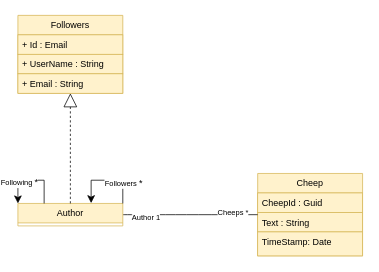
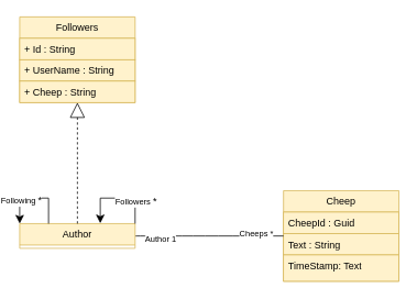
- <mxCell id="11" value="+ Id : Email" style="text;strokeColor=#d6b656;fillColor=#fff2cc;align=left;verticalAlign=top;spacingLeft=4;spacingRight=4;overflow=hidden;rotatable=0;points=[[0,0.5],[1,0.5]];portConstraint=eastwest;whiteSpace=wrap;html=1;" parent="10" vertex="1"><mxGeometry y="26" width="140" height="26" as="geometry" /></mxCell>
+ <mxCell id="11" value="+ Id : String" style="text;strokeColor=#d6b656;fillColor=#fff2cc;align=left;verticalAlign=top;spacingLeft=4;spacingRight=4;overflow=hidden;rotatable=0;points=[[0,0.5],[1,0.5]];portConstraint=eastwest;whiteSpace=wrap;html=1;" parent="10" vertex="1"><mxGeometry y="26" width="140" height="26" as="geometry" /></mxCell>
- <mxCell id="13" value="+ Email : String" style="text;strokeColor=#d6b656;fillColor=#fff2cc;align=left;verticalAlign=top;spacingLeft=4;spacingRight=4;overflow=hidden;rotatable=0;points=[[0,0.5],[1,0.5]];portConstraint=eastwest;whiteSpace=wrap;html=1;" parent="10" vertex="1"><mxGeometry y="78" width="140" height="26" as="geometry" /></mxCell>
+ <mxCell id="13" value="+ Cheep : String" style="text;strokeColor=#d6b656;fillColor=#fff2cc;align=left;verticalAlign=top;spacingLeft=4;spacingRight=4;overflow=hidden;rotatable=0;points=[[0,0.5],[1,0.5]];portConstraint=eastwest;whiteSpace=wrap;html=1;" parent="10" vertex="1"><mxGeometry y="78" width="140" height="26" as="geometry" /></mxCell>
- <mxCell id="5" value="TimeStamp: Date" style="text;strokeColor=#d6b656;fillColor=#fff2cc;align=left;verticalAlign=top;spacingLeft=4;spacingRight=4;overflow=hidden;rotatable=0;points=[[0,0.5],[1,0.5]];portConstraint=eastwest;whiteSpace=wrap;html=1;" parent="2" vertex="1"><mxGeometry y="78" width="140" height="32" as="geometry" /></mxCell>
+ <mxCell id="5" value="TimeStamp: Text" style="text;strokeColor=#d6b656;fillColor=#fff2cc;align=left;verticalAlign=top;spacingLeft=4;spacingRight=4;overflow=hidden;rotatable=0;points=[[0,0.5],[1,0.5]];portConstraint=eastwest;whiteSpace=wrap;html=1;" parent="2" vertex="1"><mxGeometry y="78" width="140" height="32" as="geometry" /></mxCell>
